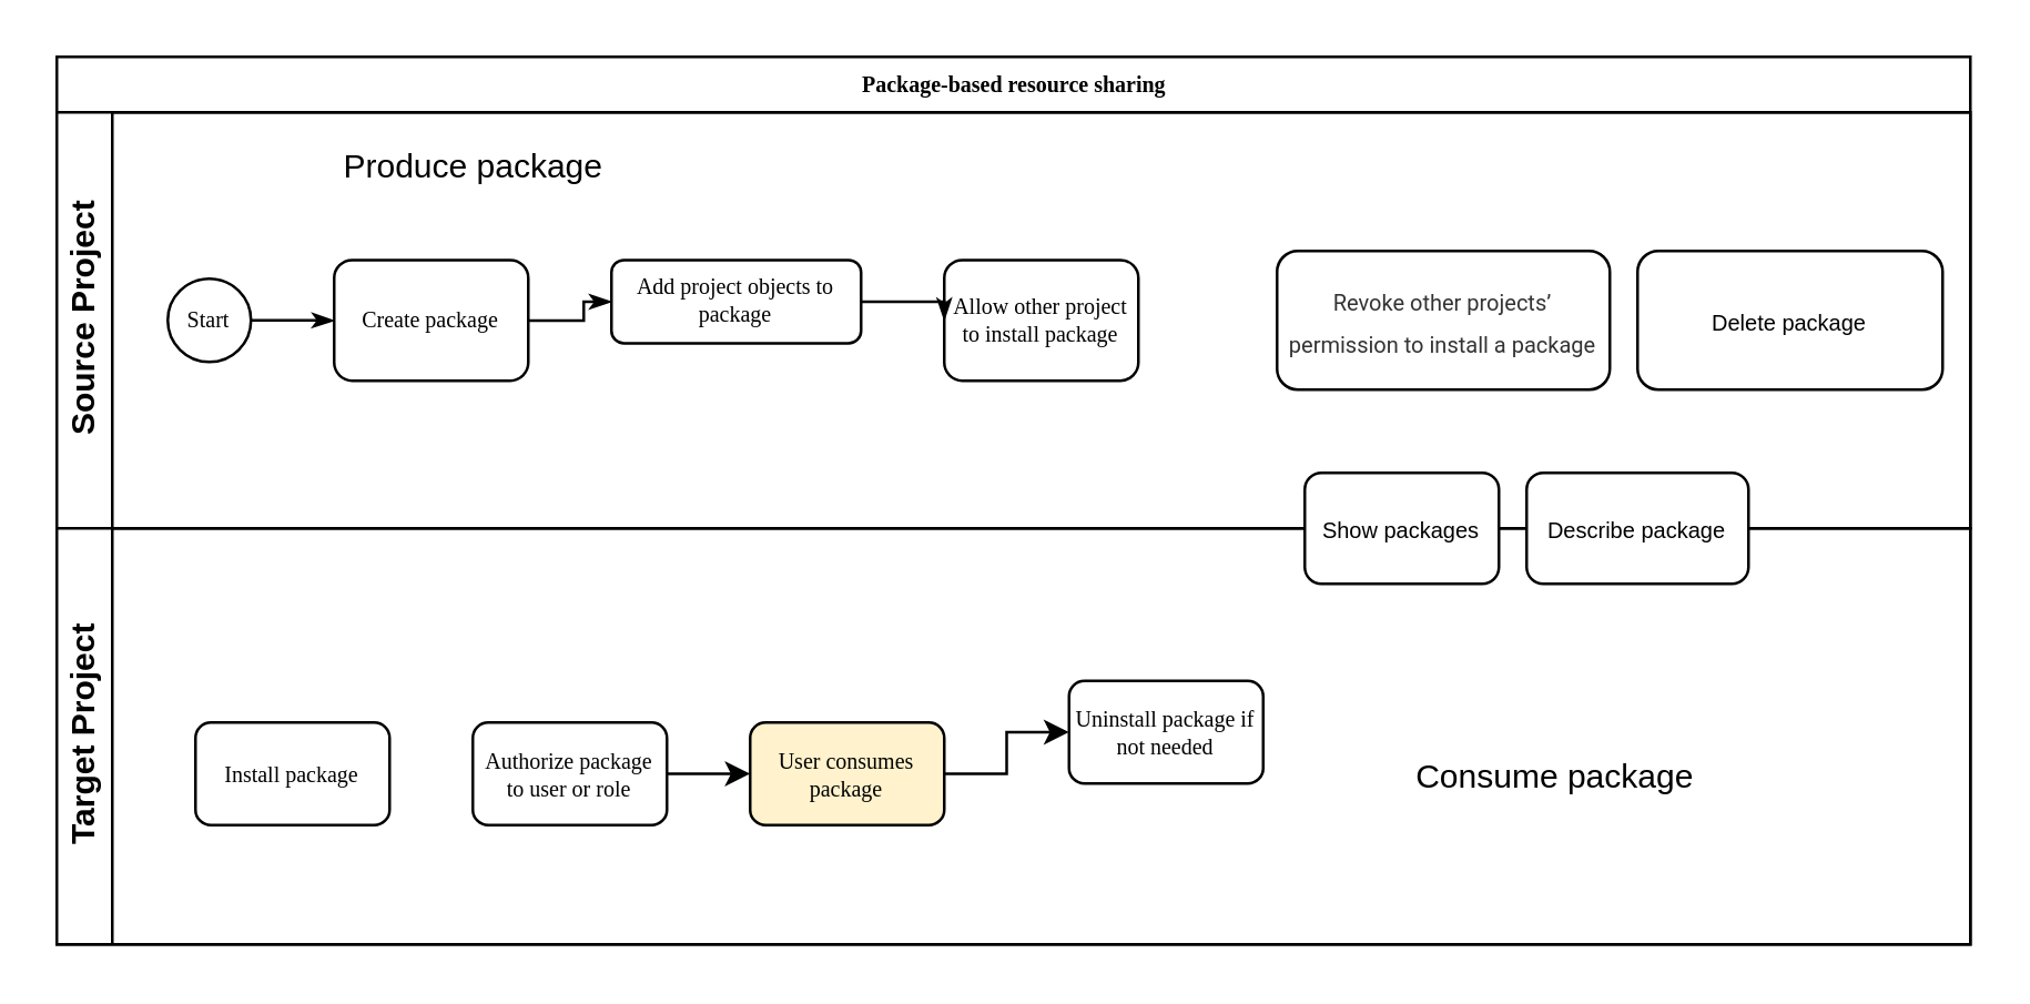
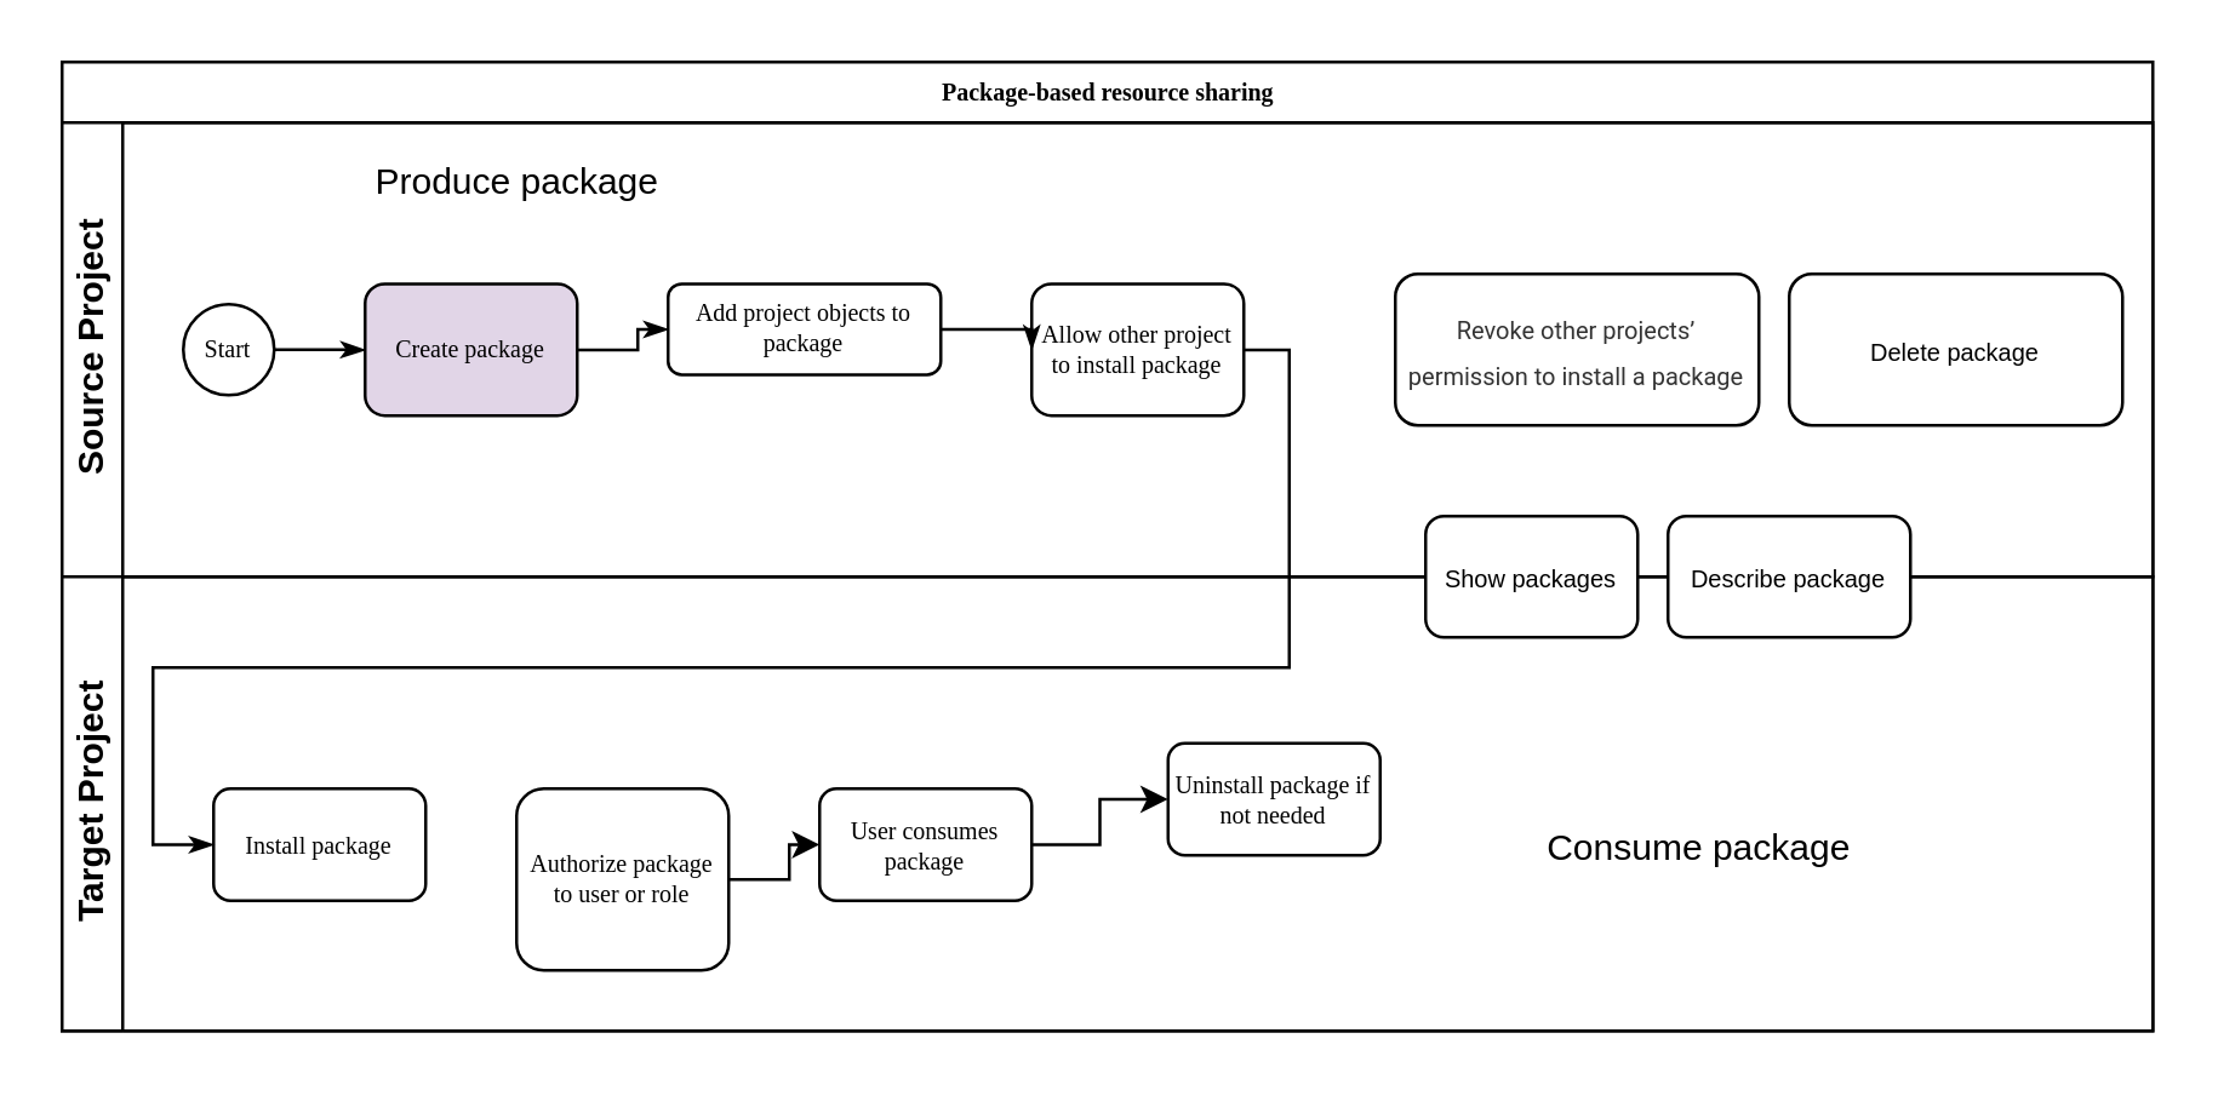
- <mxCell id="6" value="Create package" style="rounded=1;whiteSpace=wrap;html=1;shadow=0;labelBackgroundColor=none;strokeWidth=1;fontFamily=Verdana;fontSize=8;align=center;" parent="3" vertex="1"><mxGeometry x="100" y="53.25" width="70" height="43.5" as="geometry" /></mxCell>
+ <mxCell id="6" value="Create package" style="rounded=1;whiteSpace=wrap;html=1;shadow=0;labelBackgroundColor=none;strokeWidth=1;fontFamily=Verdana;fontSize=8;align=center;fillColor=#e1d5e7;" parent="3" vertex="1"><mxGeometry x="100" y="53.25" width="70" height="43.5" as="geometry" /></mxCell>
+ <mxCell id="21" style="edgeStyle=orthogonalEdgeStyle;rounded=0;html=1;labelBackgroundColor=none;startArrow=none;startFill=0;startSize=5;endArrow=classicThin;endFill=1;endSize=5;jettySize=auto;orthogonalLoop=1;strokeWidth=1;fontFamily=Verdana;fontSize=8;entryX=0;entryY=0.5;entryDx=0;entryDy=0;" parent="2" source="9" target="14" edge="1"><mxGeometry relative="1" as="geometry"><mxPoint x="330" y="395.5" as="targetPoint" /><Array as="points"><mxPoint x="405" y="200" /><mxPoint x="30" y="200" /><mxPoint x="30" y="259" /></Array></mxGeometry></mxCell>
- <mxCell id="15" value="Authorize package to user or role" style="rounded=1;whiteSpace=wrap;html=1;shadow=0;labelBackgroundColor=none;strokeWidth=1;fontFamily=Verdana;fontSize=8;align=center;" parent="13" vertex="1"><mxGeometry x="150" y="70.0" width="70" height="37" as="geometry" /></mxCell>
+ <mxCell id="15" value="Authorize package to user or role" style="rounded=1;whiteSpace=wrap;html=1;shadow=0;labelBackgroundColor=none;strokeWidth=1;fontFamily=Verdana;fontSize=8;align=center;" parent="13" vertex="1"><mxGeometry x="150" y="70.0" width="70" height="60" as="geometry" /></mxCell>
- <mxCell id="17" value="User consumes package" style="rounded=1;whiteSpace=wrap;html=1;shadow=0;labelBackgroundColor=none;strokeWidth=1;fontFamily=Verdana;fontSize=8;align=center;fillColor=#fff2cc;" vertex="1" parent="13"><mxGeometry x="250" y="70" width="70" height="37" as="geometry" /></mxCell>
+ <mxCell id="17" value="User consumes package" style="rounded=1;whiteSpace=wrap;html=1;shadow=0;labelBackgroundColor=none;strokeWidth=1;fontFamily=Verdana;fontSize=8;align=center;" vertex="1" parent="13"><mxGeometry x="250" y="70" width="70" height="37" as="geometry" /></mxCell>
